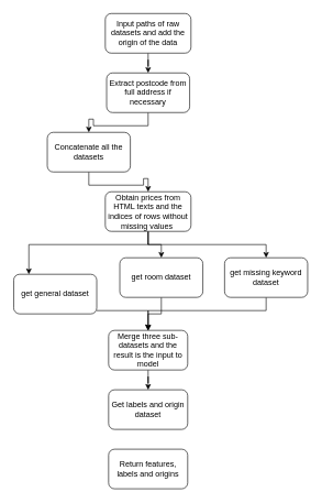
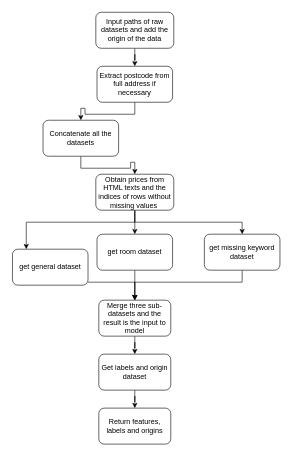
- <mxCell id="15" value="get room dataset" style="rounded=1;whiteSpace=wrap;html=1;" vertex="1" parent="1"><mxGeometry x="181" y="390" width="126" height="60" as="geometry" /></mxCell>
+ <mxCell id="15" value="get room dataset" style="rounded=1;whiteSpace=wrap;html=1;" vertex="1" parent="1"><mxGeometry x="161" y="390" width="126" height="60" as="geometry" /></mxCell>
+ <mxCell id="20" style="edgeStyle=orthogonalEdgeStyle;rounded=0;orthogonalLoop=1;jettySize=auto;html=1;entryX=0.5;entryY=0;entryDx=0;entryDy=0;" edge="1" parent="1" source="21" target="22"><mxGeometry relative="1" as="geometry" /></mxCell>
